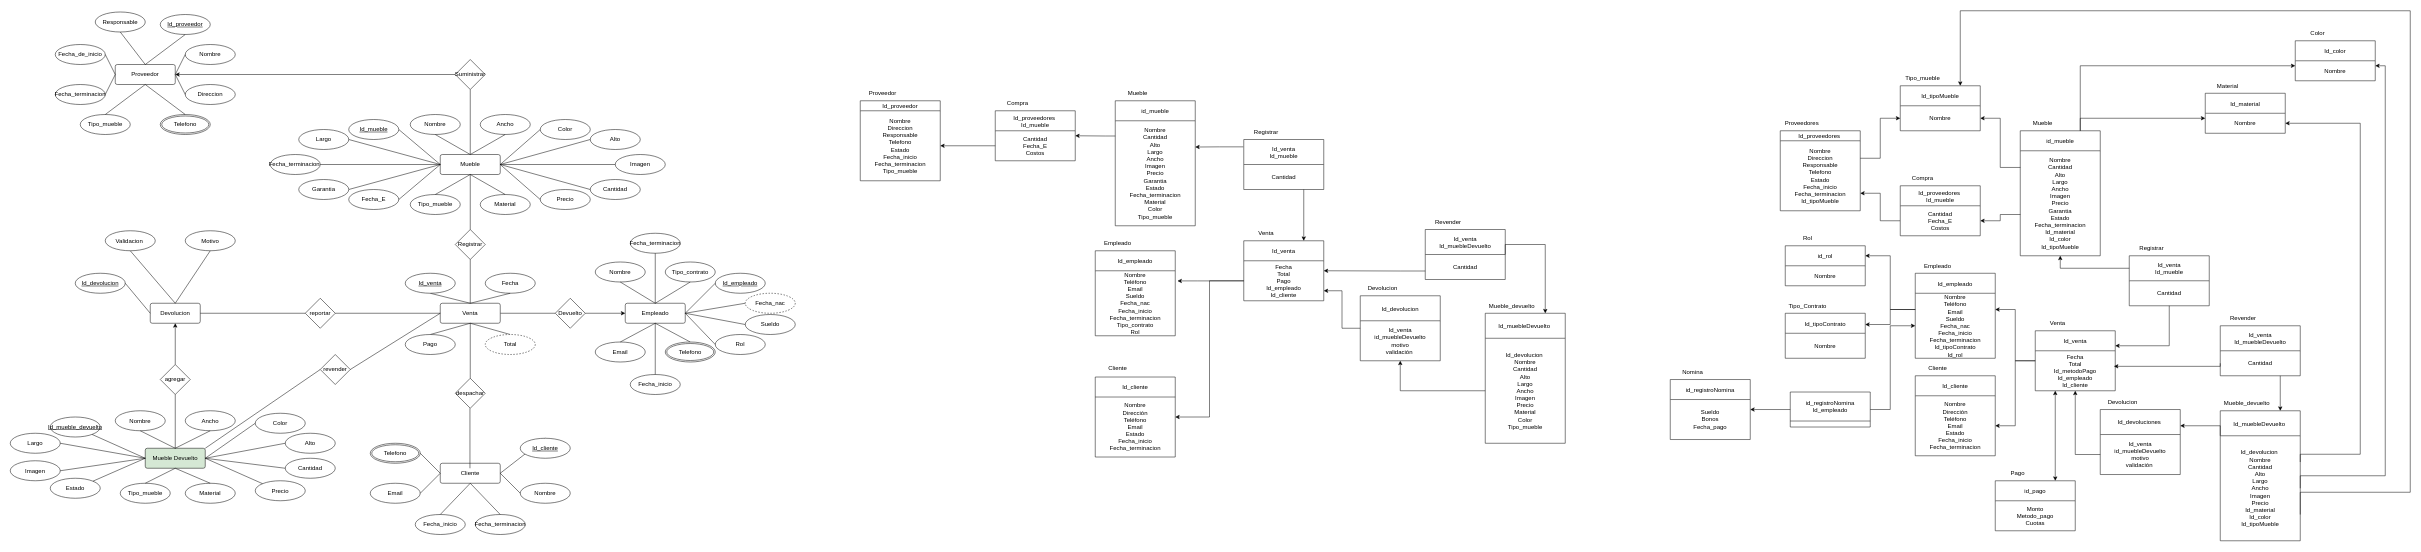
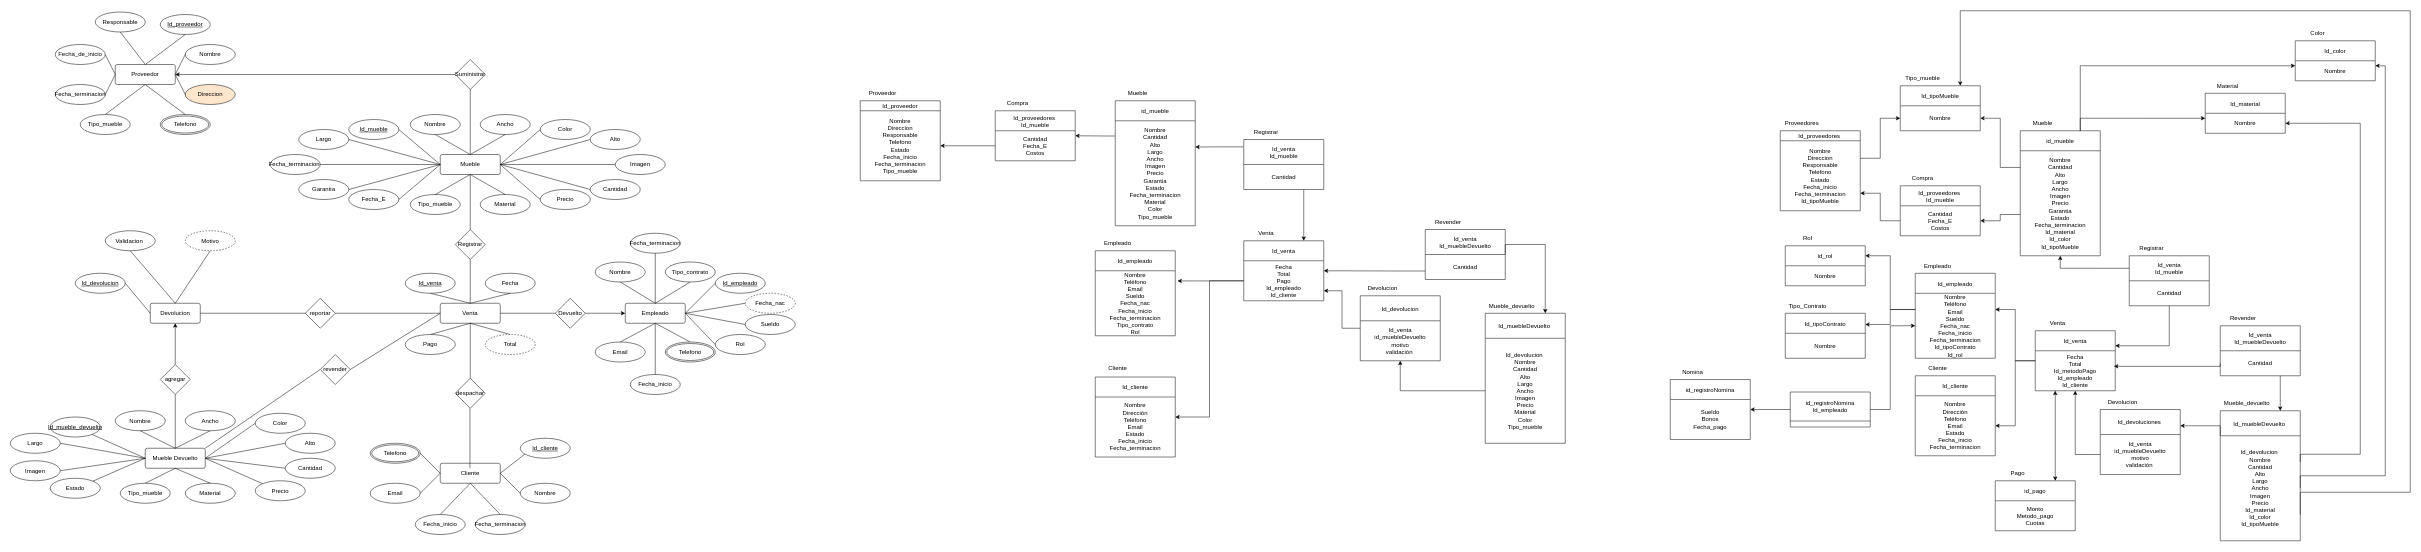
- <mxCell id="16" value="Direccion" style="ellipse;whiteSpace=wrap;html=1;align=center;" parent="1" vertex="1"><mxGeometry x="370" y="168" width="100" height="40" as="geometry" /></mxCell>
+ <mxCell id="16" value="Direccion" style="ellipse;whiteSpace=wrap;html=1;align=center;fillColor=#ffe6cc;" parent="1" vertex="1"><mxGeometry x="370" y="168" width="100" height="40" as="geometry" /></mxCell>
- <mxCell id="165" value="Motivo" style="ellipse;whiteSpace=wrap;html=1;align=center;" parent="1" vertex="1"><mxGeometry x="370" y="460.5" width="100" height="40" as="geometry" /></mxCell>
+ <mxCell id="165" value="Motivo" style="ellipse;whiteSpace=wrap;html=1;align=center;dashed=1;" parent="1" vertex="1"><mxGeometry x="370" y="460.5" width="100" height="40" as="geometry" /></mxCell>
- <mxCell id="170" value="Mueble Devuelto" style="rounded=1;arcSize=10;whiteSpace=wrap;html=1;align=center;fillColor=#d5e8d4;" parent="1" vertex="1"><mxGeometry x="290" y="895.5" width="120" height="40" as="geometry" /></mxCell>
+ <mxCell id="170" value="Mueble Devuelto" style="rounded=1;arcSize=10;whiteSpace=wrap;html=1;align=center;" parent="1" vertex="1"><mxGeometry x="290" y="895.5" width="120" height="40" as="geometry" /></mxCell>
